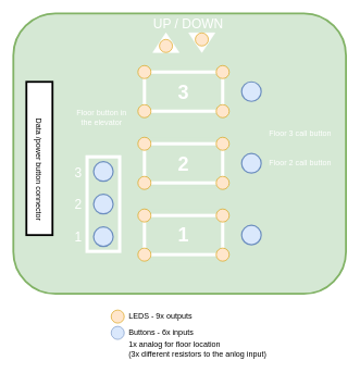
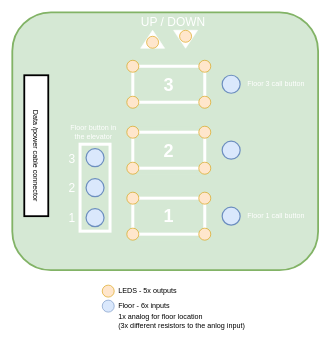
- <mxCell id="50" value="Floor button in the elevator" style="text;html=1;align=center;verticalAlign=middle;whiteSpace=wrap;rounded=0;fontColor=#FFFFFF;" vertex="1" parent="1"><mxGeometry x="111" y="165" width="89" height="30" as="geometry" /></mxCell>
+ <mxCell id="50" value="Floor button in the elevator" style="text;html=1;align=center;verticalAlign=middle;whiteSpace=wrap;rounded=0;fontColor=#FFFFFF;" vertex="1" parent="1"><mxGeometry x="111" y="205" width="89" height="30" as="geometry" /></mxCell>
- <mxCell id="33" value="Data /power button connector" style="text;html=1;align=left;verticalAlign=middle;whiteSpace=wrap;rounded=0;textDirection=vertical-lr;" vertex="1" parent="1"><mxGeometry x="50" y="177.5" width="20" height="162.5" as="geometry" /></mxCell>
+ <mxCell id="33" value="Data /power cable connector" style="text;html=1;align=left;verticalAlign=middle;whiteSpace=wrap;rounded=0;textDirection=vertical-lr;" vertex="1" parent="1"><mxGeometry x="50" y="177.5" width="20" height="162.5" as="geometry" /></mxCell>
- <mxCell id="26" value="Floor 3 call button" style="text;html=1;align=center;verticalAlign=middle;whiteSpace=wrap;rounded=0;fontColor=#FFFFFF;" vertex="1" parent="1"><mxGeometry x="410" y="190" width="100" height="30" as="geometry" /></mxCell>
+ <mxCell id="26" value="Floor 3 call button" style="text;html=1;align=center;verticalAlign=middle;whiteSpace=wrap;rounded=0;fontColor=#FFFFFF;" vertex="1" parent="1"><mxGeometry x="410" y="125" width="100" height="30" as="geometry" /></mxCell>
- <mxCell id="25" value="Floor 2 call button" style="text;html=1;align=center;verticalAlign=middle;whiteSpace=wrap;rounded=0;fontColor=#FFFFFF;" vertex="1" parent="1"><mxGeometry x="410" y="235" width="100" height="30" as="geometry" /></mxCell>
+ <mxCell id="24" value="Floor 1 call button" style="text;html=1;align=center;verticalAlign=middle;whiteSpace=wrap;rounded=0;fontColor=#FFFFFF;" vertex="1" parent="1"><mxGeometry x="410" y="345" width="100" height="30" as="geometry" /></mxCell>
- <mxCell id="28" value="LEDS - 9x outputs" style="text;html=1;align=left;verticalAlign=middle;whiteSpace=wrap;rounded=0;" vertex="1" parent="1"><mxGeometry x="195" y="470" width="115" height="30" as="geometry" /></mxCell>
+ <mxCell id="28" value="LEDS - 5x outputs" style="text;html=1;align=left;verticalAlign=middle;whiteSpace=wrap;rounded=0;" vertex="1" parent="1"><mxGeometry x="195" y="470" width="115" height="30" as="geometry" /></mxCell>
- <mxCell id="30" value="Buttons - 6x inputs" style="text;html=1;align=left;verticalAlign=middle;whiteSpace=wrap;rounded=0;" vertex="1" parent="1"><mxGeometry x="195" y="495" width="105" height="30" as="geometry" /></mxCell>
+ <mxCell id="30" value="Floor - 6x inputs" style="text;html=1;align=left;verticalAlign=middle;whiteSpace=wrap;rounded=0;" vertex="1" parent="1"><mxGeometry x="195" y="495" width="105" height="30" as="geometry" /></mxCell>
